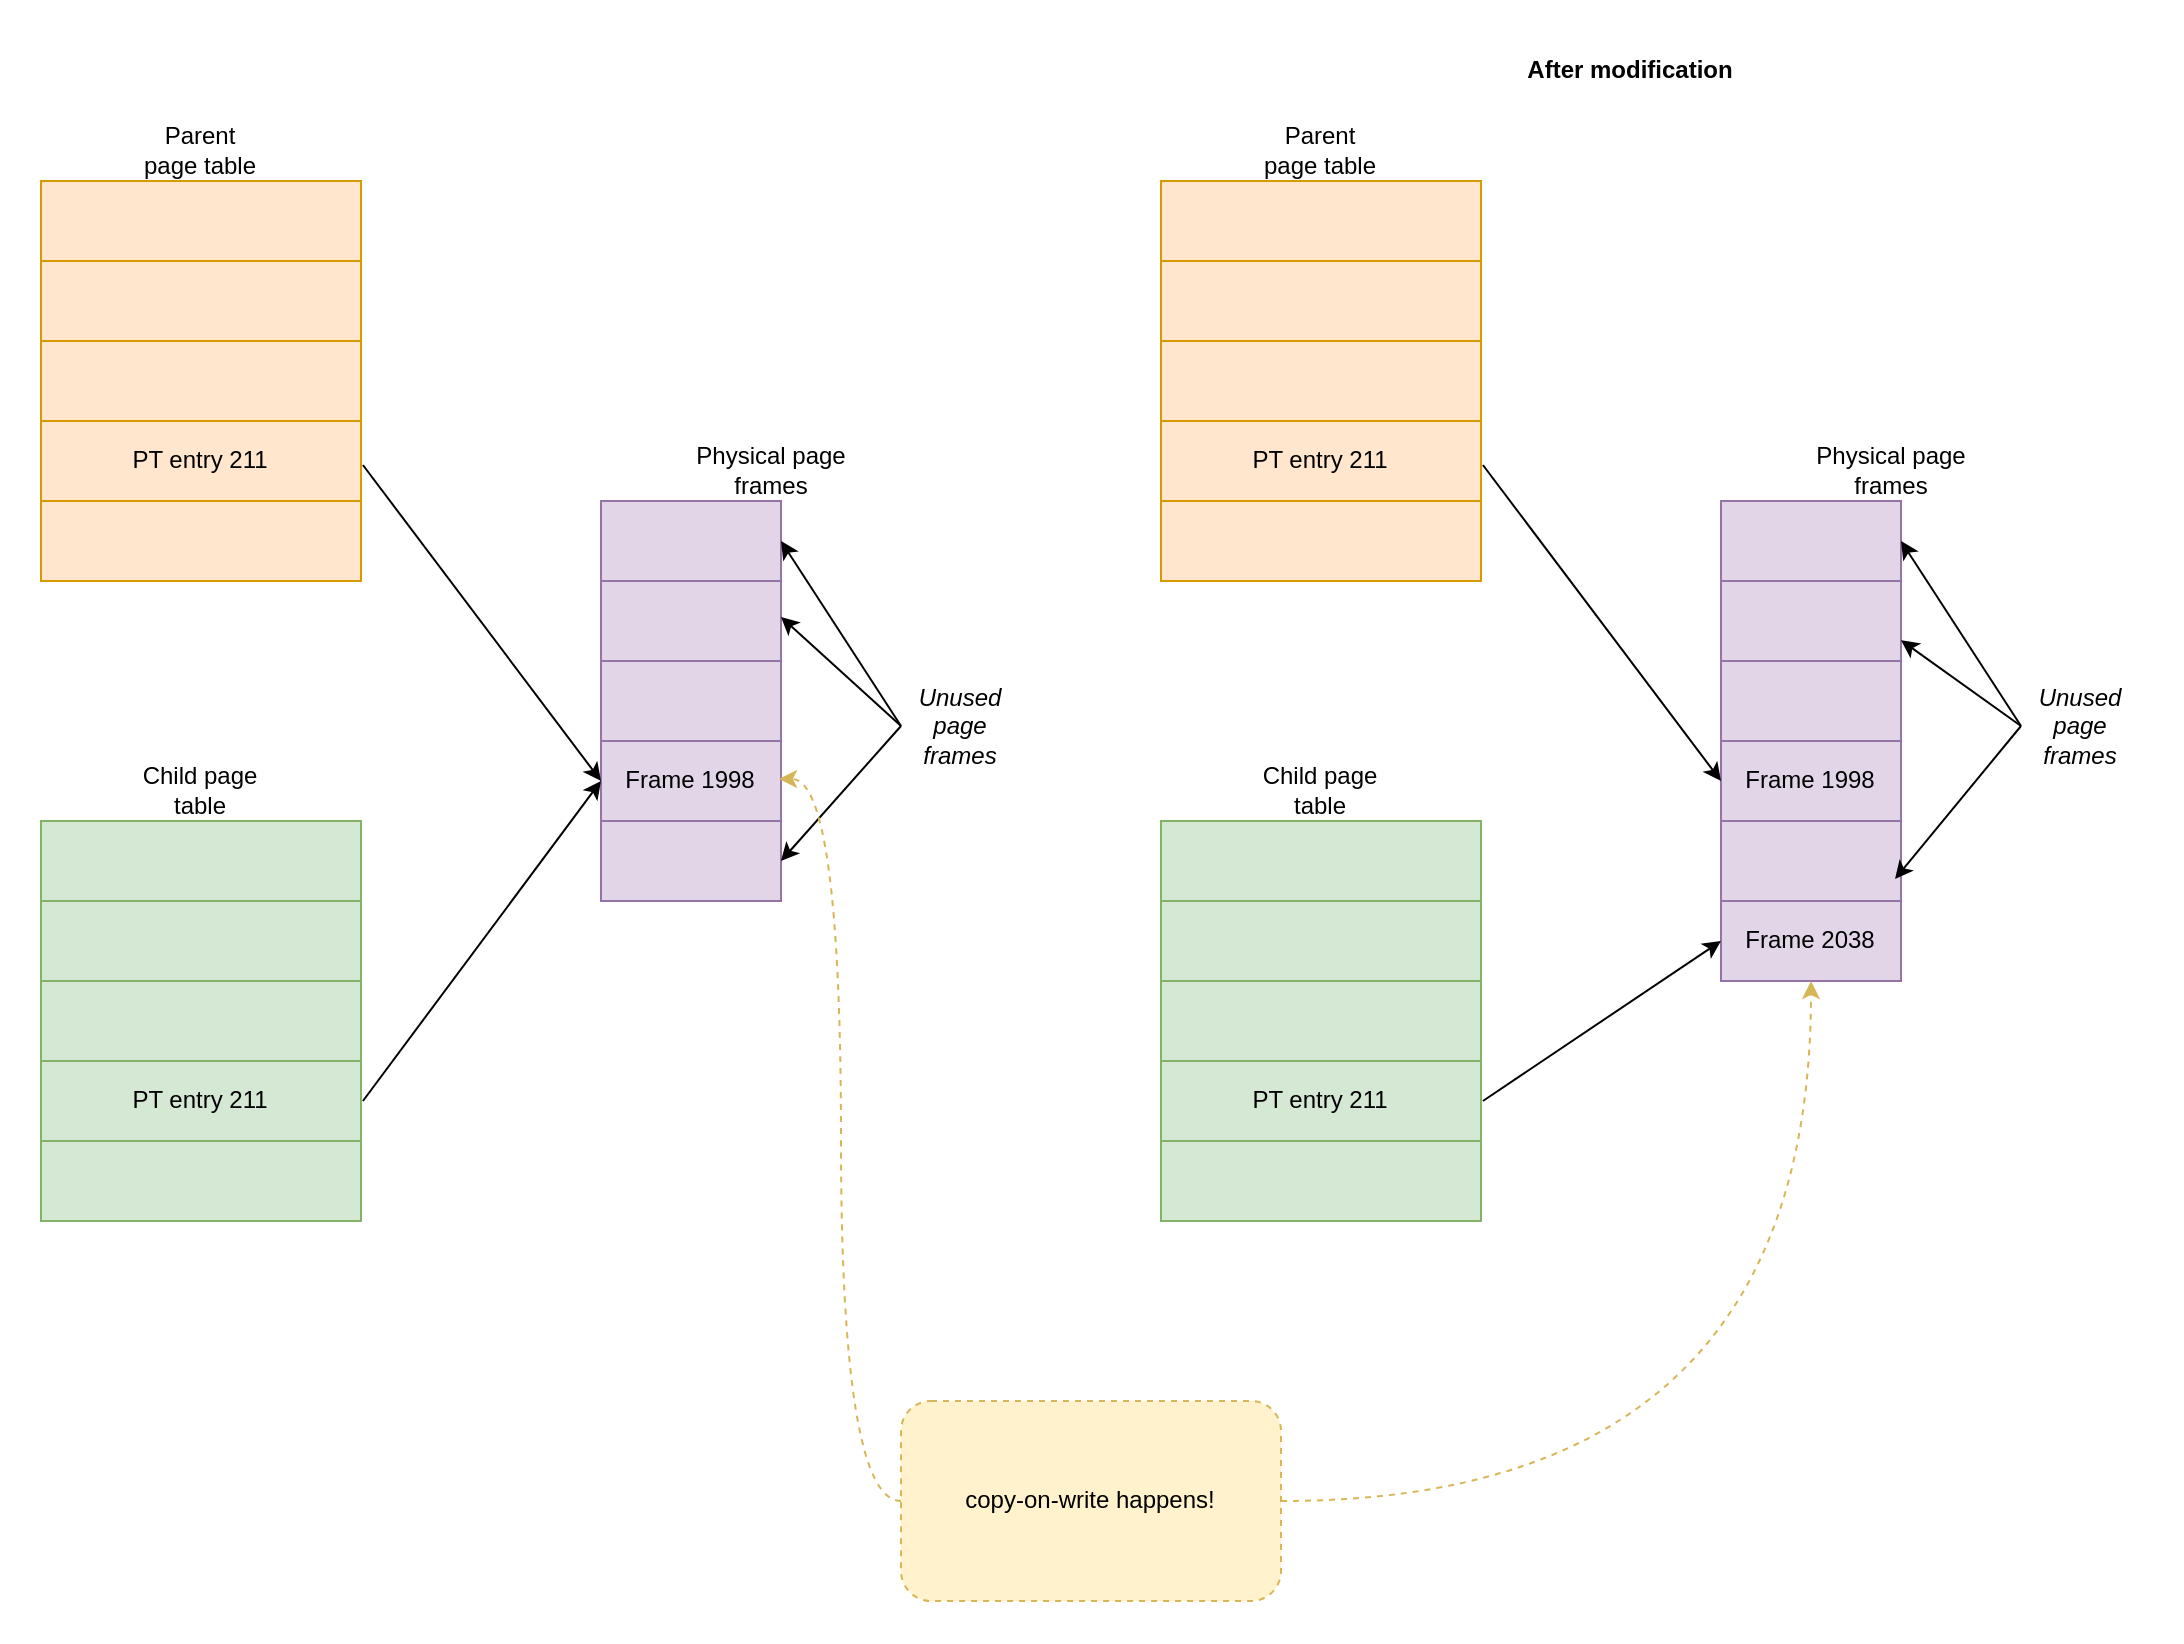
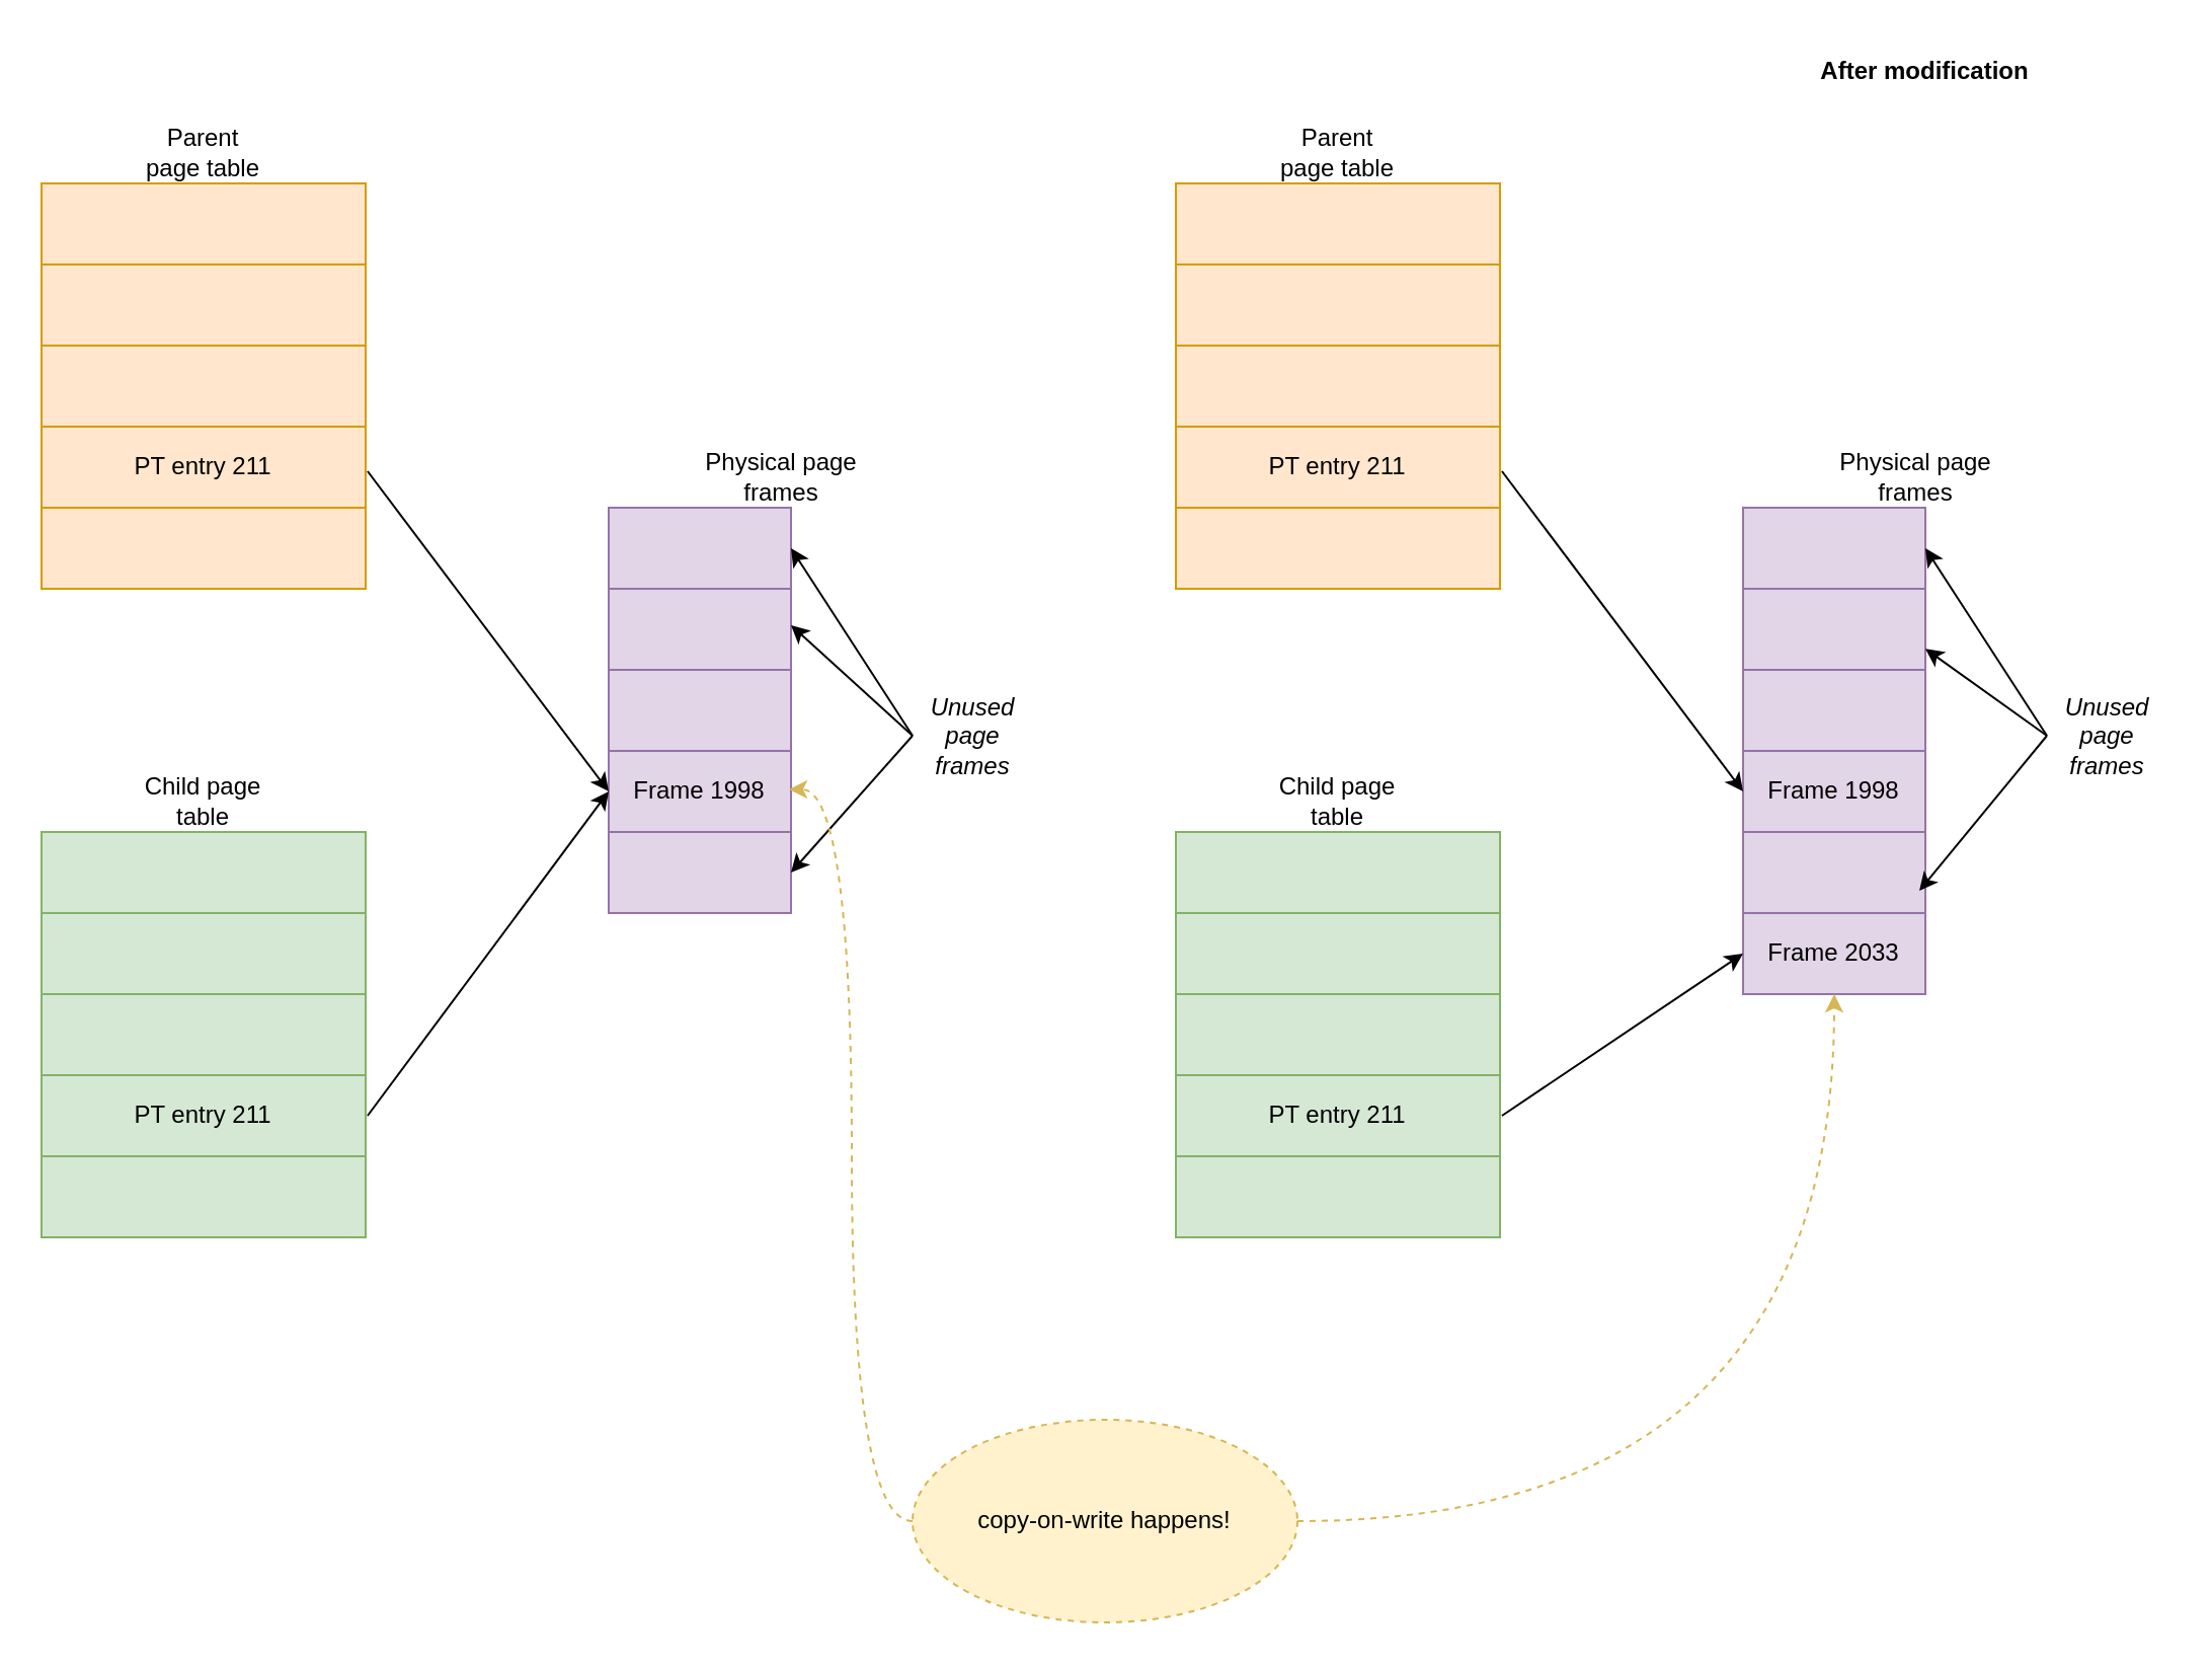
- <mxCell id="84" value="&lt;b&gt;After modification&lt;/b&gt;" style="text;html=1;align=center;verticalAlign=middle;whiteSpace=wrap;rounded=0;" vertex="1" parent="1"><mxGeometry x="750" y="20" width="130" height="30" as="geometry" /></mxCell>
+ <mxCell id="84" value="&lt;b&gt;After modification&lt;/b&gt;" style="text;html=1;align=center;verticalAlign=middle;whiteSpace=wrap;rounded=0;" vertex="1" parent="1"><mxGeometry x="885" y="20" width="130" height="30" as="geometry" /></mxCell>
- <mxCell id="80" value="Frame 2038" style="shape=partialRectangle;html=1;whiteSpace=wrap;connectable=0;strokeColor=inherit;overflow=hidden;fillColor=none;top=0;left=0;bottom=0;right=0;pointerEvents=1;" vertex="1" parent="79"><mxGeometry width="90" height="40" as="geometry"><mxRectangle width="90" height="40" as="alternateBounds" /></mxGeometry></mxCell>
+ <mxCell id="80" value="Frame 2033" style="shape=partialRectangle;html=1;whiteSpace=wrap;connectable=0;strokeColor=inherit;overflow=hidden;fillColor=none;top=0;left=0;bottom=0;right=0;pointerEvents=1;" vertex="1" parent="79"><mxGeometry width="90" height="40" as="geometry"><mxRectangle width="90" height="40" as="alternateBounds" /></mxGeometry></mxCell>
- <mxCell id="90" value="copy-on-write happens!" style="rounded=1;whiteSpace=wrap;html=1;fillColor=#fff2cc;strokeColor=#d6b656;dashed=1;" vertex="1" parent="1"><mxGeometry x="450" y="700" width="190" height="100" as="geometry" /></mxCell>
+ <mxCell id="90" value="copy-on-write happens!" style="ellipse;whiteSpace=wrap;html=1;fillColor=#fff2cc;strokeColor=#d6b656;dashed=1;" vertex="1" parent="1"><mxGeometry x="450" y="700" width="190" height="100" as="geometry" /></mxCell>
